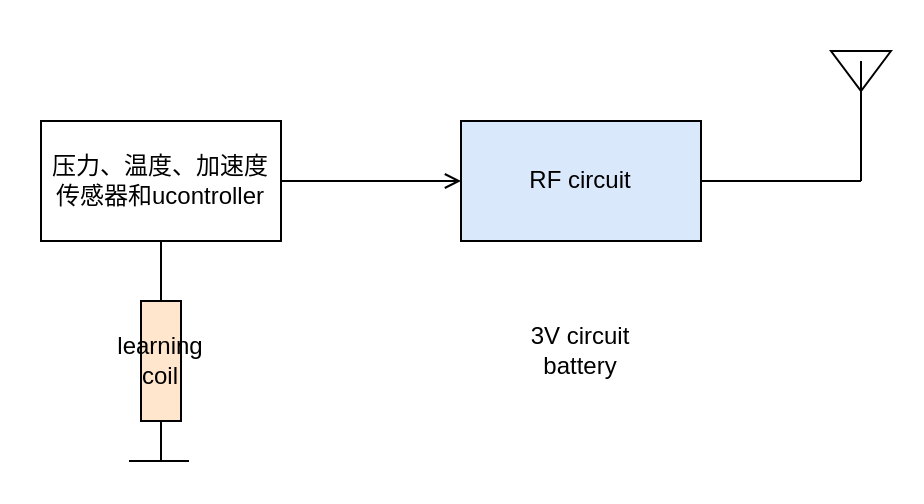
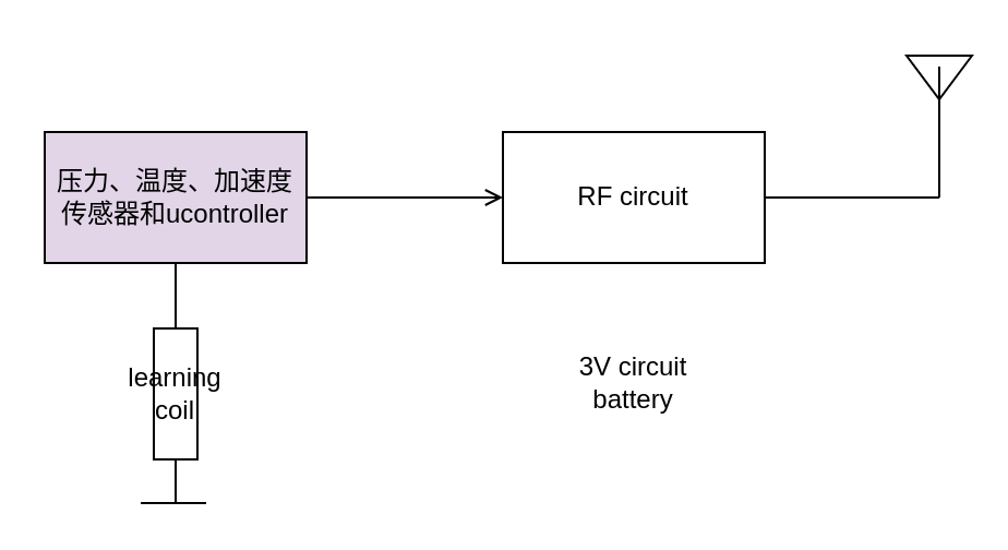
- <mxCell id="4" value="压力、温度、加速度传感器和ucontroller" style="rounded=0;whiteSpace=wrap;html=1;" vertex="1" parent="1"><mxGeometry x="20" y="60" width="120" height="60" as="geometry" /></mxCell>
+ <mxCell id="4" value="压力、温度、加速度传感器和ucontroller" style="rounded=0;whiteSpace=wrap;html=1;fillColor=#e1d5e7;" vertex="1" parent="1"><mxGeometry x="20" y="60" width="120" height="60" as="geometry" /></mxCell>
- <mxCell id="5" value="RF circuit" style="rounded=0;whiteSpace=wrap;html=1;fillColor=#dae8fc;" vertex="1" parent="1"><mxGeometry x="230" y="60" width="120" height="60" as="geometry" /></mxCell>
+ <mxCell id="5" value="RF circuit" style="rounded=0;whiteSpace=wrap;html=1;" vertex="1" parent="1"><mxGeometry x="230" y="60" width="120" height="60" as="geometry" /></mxCell>
- <mxCell id="10" value="learning coil" style="rounded=0;whiteSpace=wrap;html=1;fillColor=#ffe6cc;" vertex="1" parent="1"><mxGeometry x="70" y="150" width="20" height="60" as="geometry" /></mxCell>
+ <mxCell id="10" value="learning coil" style="rounded=0;whiteSpace=wrap;html=1;" vertex="1" parent="1"><mxGeometry x="70" y="150" width="20" height="60" as="geometry" /></mxCell>
